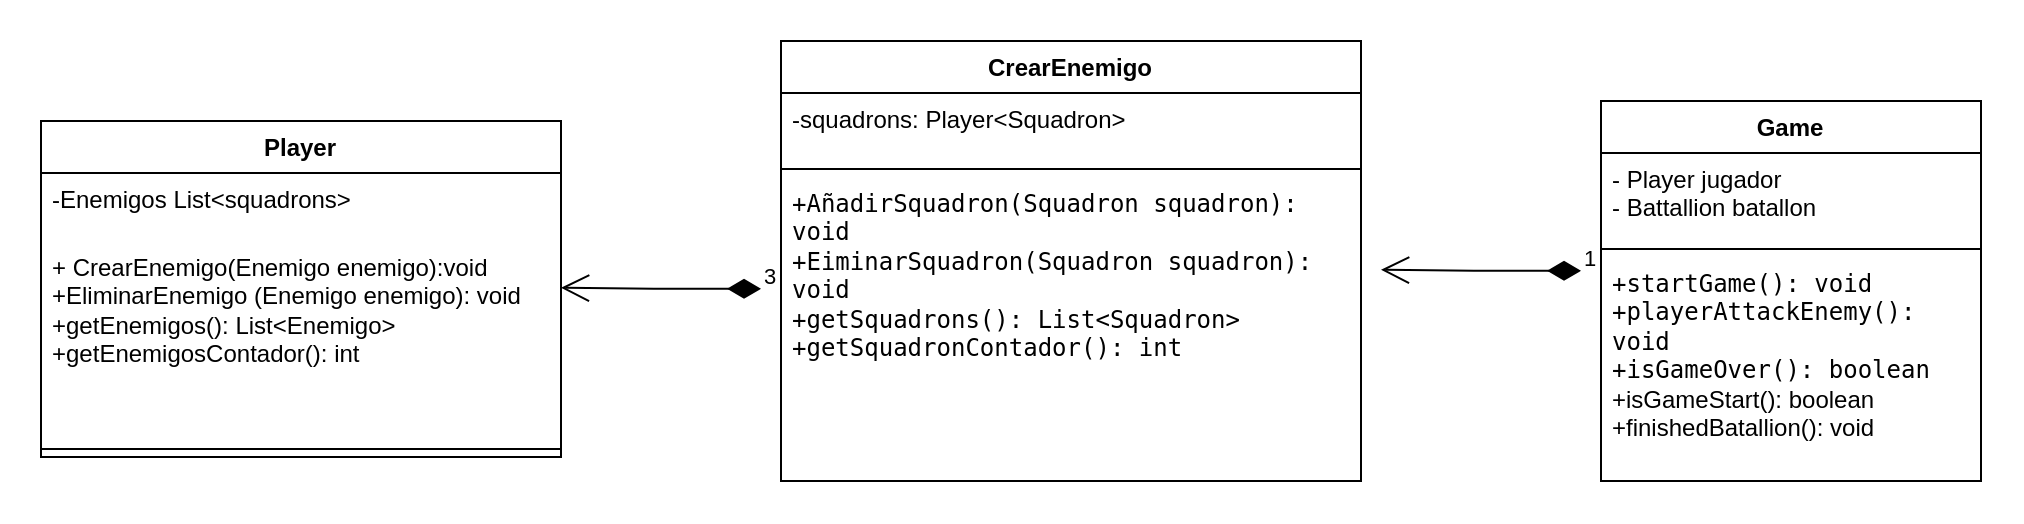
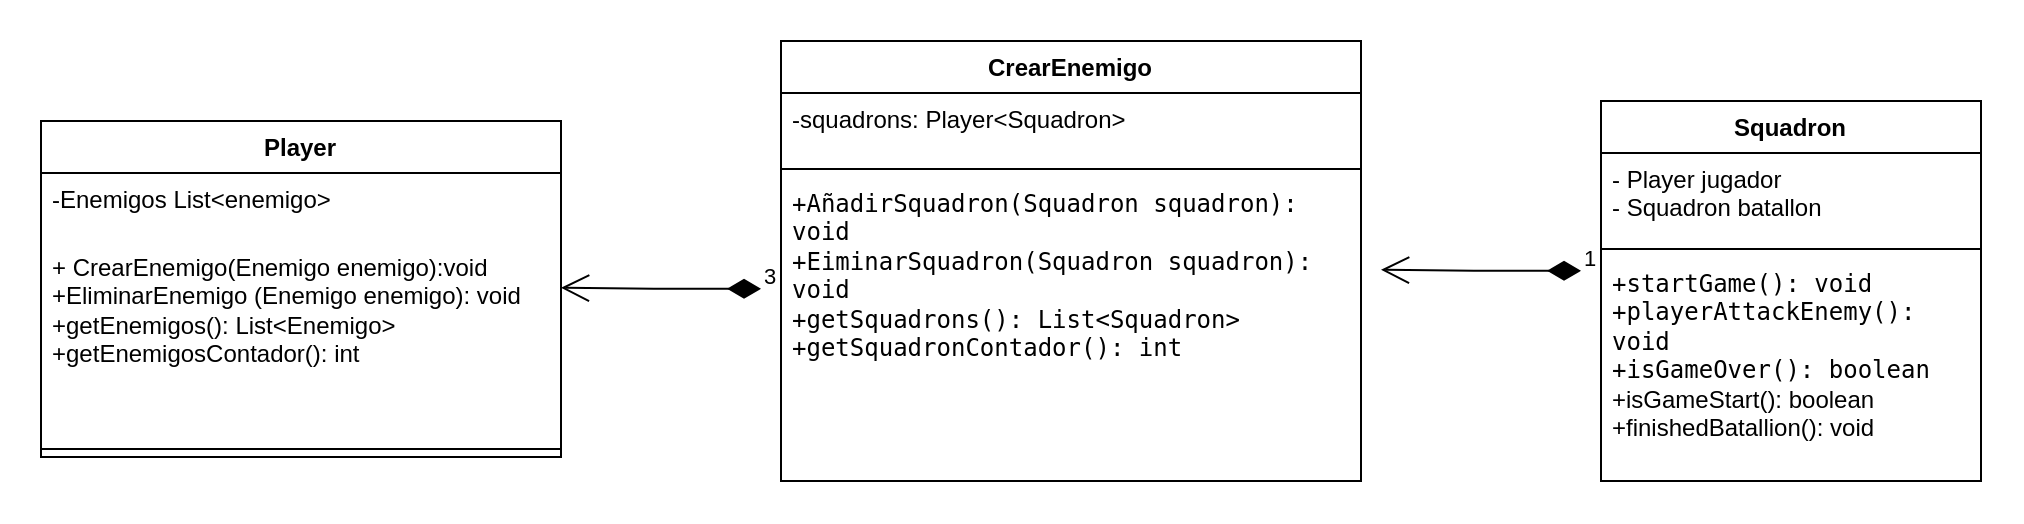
- <mxCell id="10" value="Game" style="swimlane;fontStyle=1;align=center;verticalAlign=top;childLayout=stackLayout;horizontal=1;startSize=26;horizontalStack=0;resizeParent=1;resizeParentMax=0;resizeLast=0;collapsible=1;marginBottom=0;whiteSpace=wrap;html=1;" parent="1" vertex="1"><mxGeometry x="800" y="50" width="190" height="190" as="geometry" /></mxCell>
+ <mxCell id="10" value="Squadron" style="swimlane;fontStyle=1;align=center;verticalAlign=top;childLayout=stackLayout;horizontal=1;startSize=26;horizontalStack=0;resizeParent=1;resizeParentMax=0;resizeLast=0;collapsible=1;marginBottom=0;whiteSpace=wrap;html=1;" parent="1" vertex="1"><mxGeometry x="800" y="50" width="190" height="190" as="geometry" /></mxCell>
- <mxCell id="11" value="- Player jugador&lt;div&gt;- Battallion batallon&lt;/div&gt;" style="text;strokeColor=none;fillColor=none;align=left;verticalAlign=top;spacingLeft=4;spacingRight=4;overflow=hidden;rotatable=0;points=[[0,0.5],[1,0.5]];portConstraint=eastwest;whiteSpace=wrap;html=1;" parent="10" vertex="1"><mxGeometry y="26" width="190" height="44" as="geometry" /></mxCell>
+ <mxCell id="11" value="- Player jugador&lt;div&gt;- Squadron batallon&lt;/div&gt;" style="text;strokeColor=none;fillColor=none;align=left;verticalAlign=top;spacingLeft=4;spacingRight=4;overflow=hidden;rotatable=0;points=[[0,0.5],[1,0.5]];portConstraint=eastwest;whiteSpace=wrap;html=1;" parent="10" vertex="1"><mxGeometry y="26" width="190" height="44" as="geometry" /></mxCell>
- <mxCell id="3" value="-Enemigos List&amp;lt;squadrons&amp;gt;" style="text;strokeColor=none;fillColor=none;align=left;verticalAlign=top;spacingLeft=4;spacingRight=4;overflow=hidden;rotatable=0;points=[[0,0.5],[1,0.5]];portConstraint=eastwest;whiteSpace=wrap;html=1;" parent="2" vertex="1"><mxGeometry y="26" width="260" height="34" as="geometry" /></mxCell>
+ <mxCell id="3" value="-Enemigos List&amp;lt;enemigo&amp;gt;" style="text;strokeColor=none;fillColor=none;align=left;verticalAlign=top;spacingLeft=4;spacingRight=4;overflow=hidden;rotatable=0;points=[[0,0.5],[1,0.5]];portConstraint=eastwest;whiteSpace=wrap;html=1;" parent="2" vertex="1"><mxGeometry y="26" width="260" height="34" as="geometry" /></mxCell>
